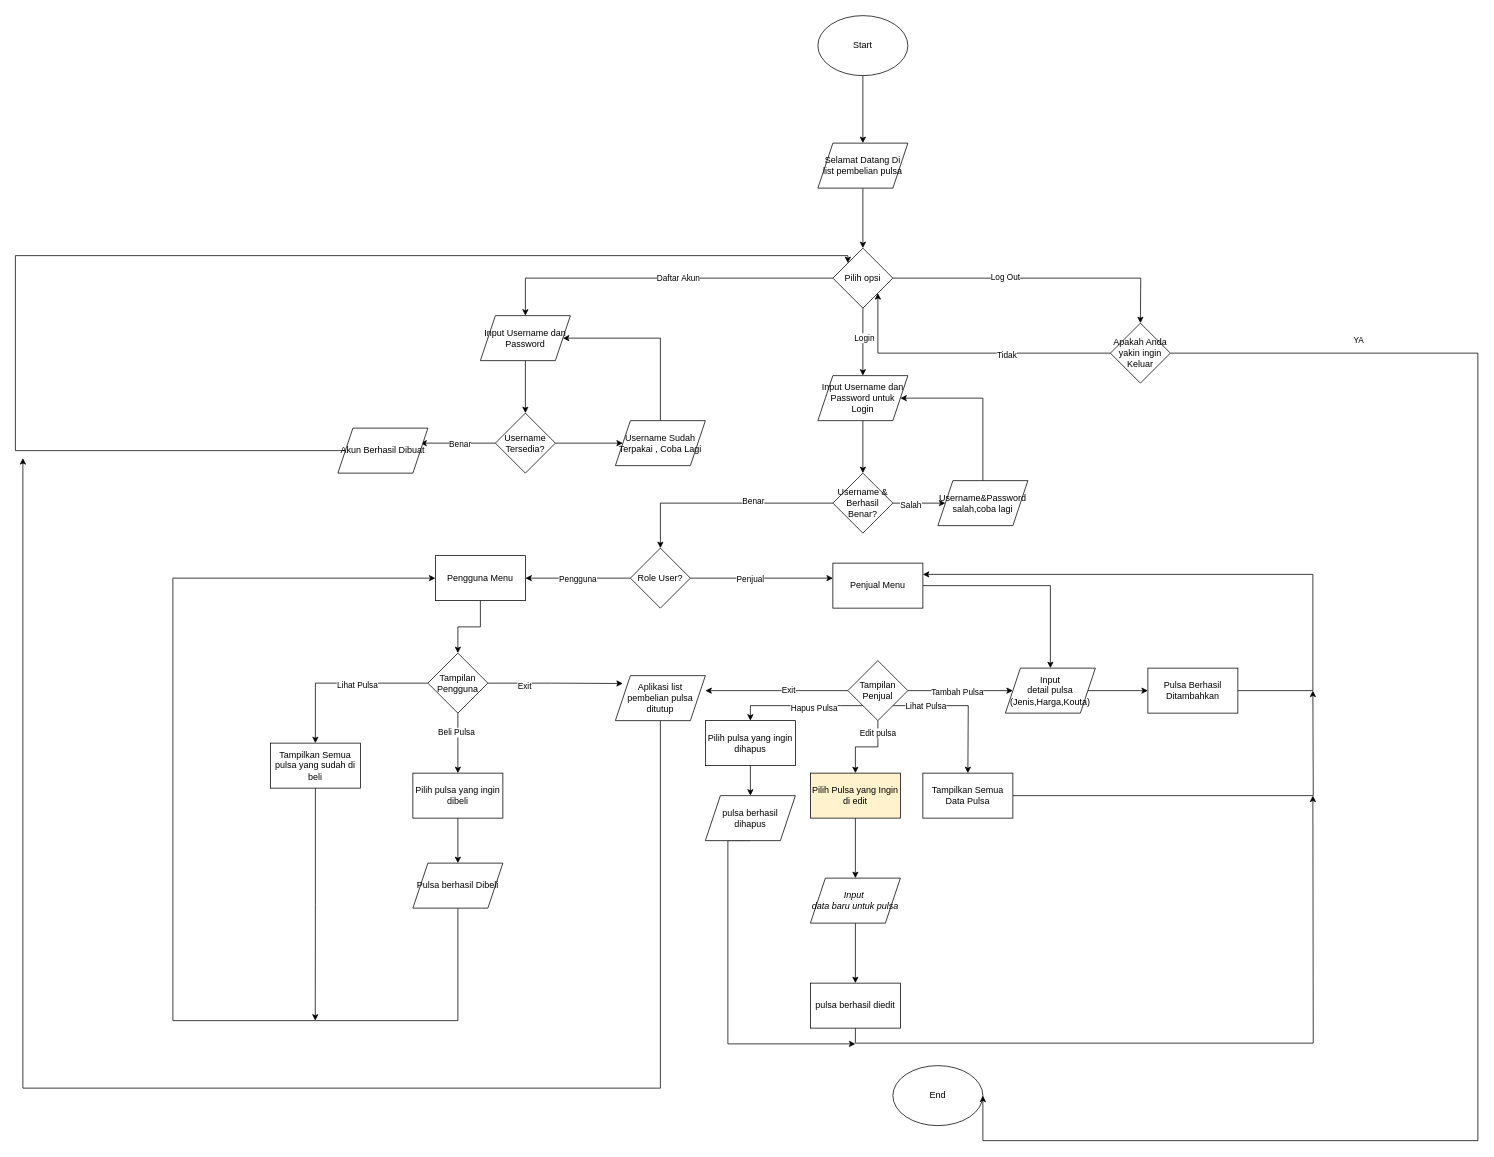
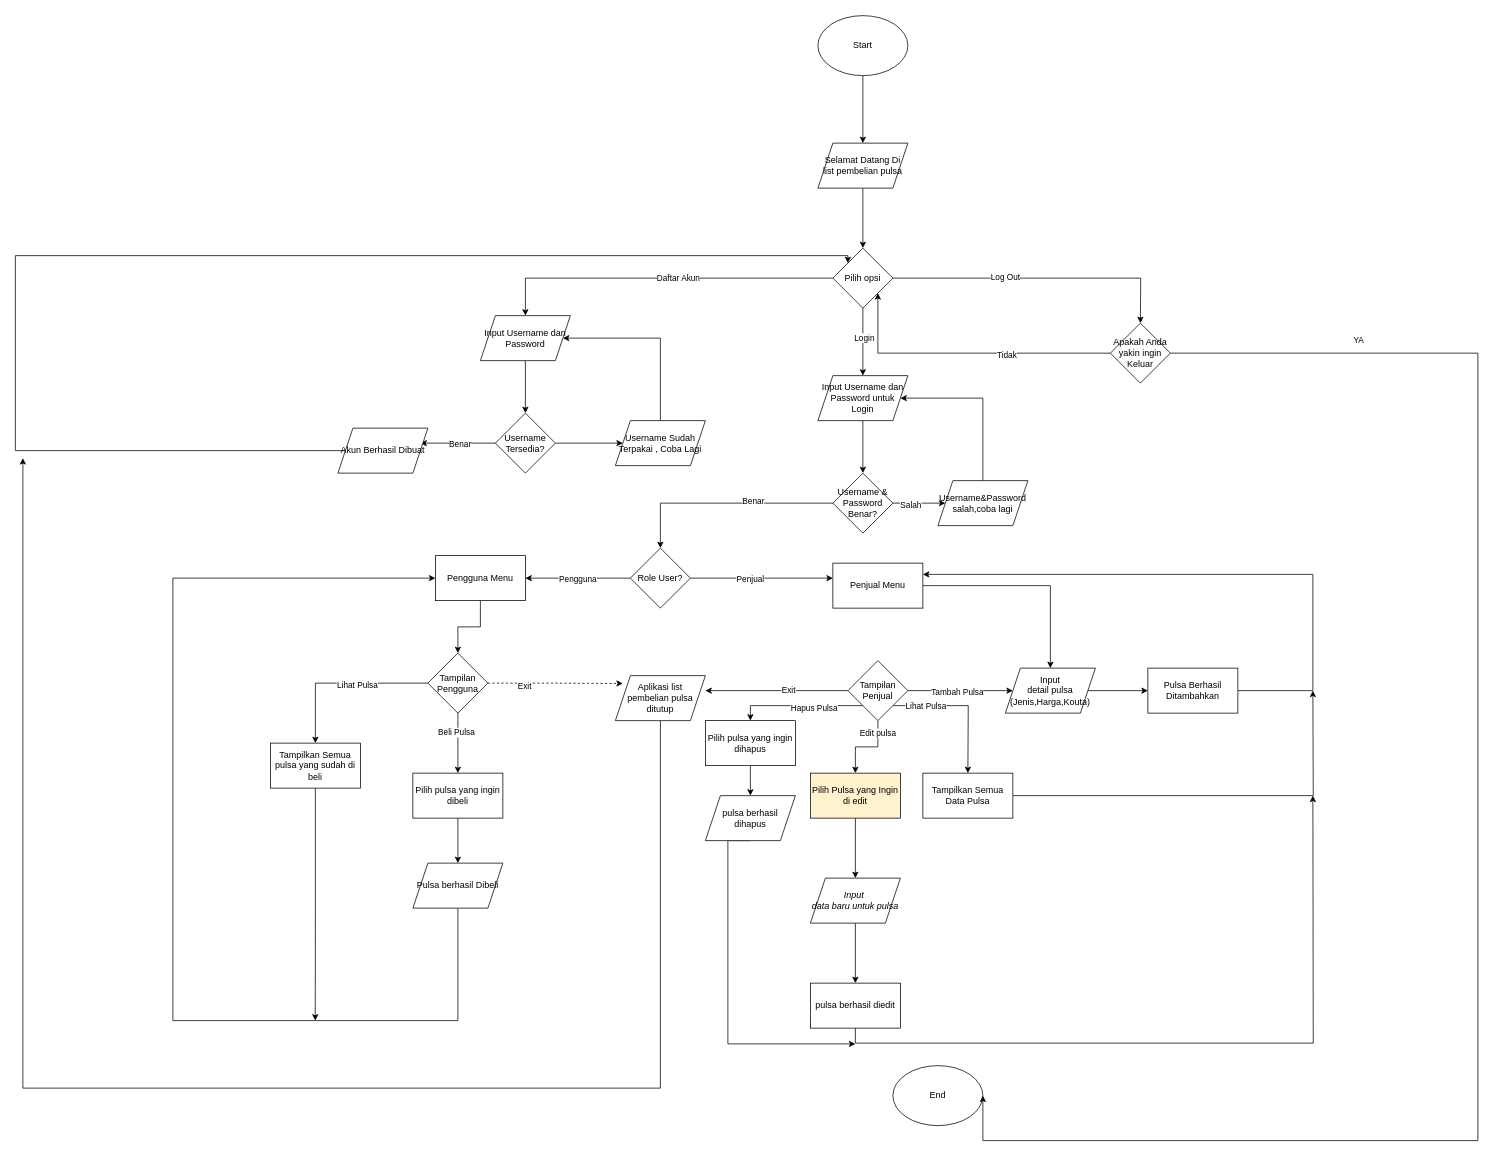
- <mxCell id="29" value="Username &amp;amp; Berhasil Benar?" style="rhombus;whiteSpace=wrap;html=1;" parent="1" vertex="1"><mxGeometry x="1110" y="630" width="80" height="80" as="geometry" /></mxCell>
+ <mxCell id="29" value="Username &amp;amp; Password Benar?" style="rhombus;whiteSpace=wrap;html=1;" parent="1" vertex="1"><mxGeometry x="1110" y="630" width="80" height="80" as="geometry" /></mxCell>
- <mxCell id="87" style="edgeStyle=orthogonalEdgeStyle;rounded=0;orthogonalLoop=1;jettySize=auto;html=1;exitX=1;exitY=0.5;exitDx=0;exitDy=0;entryX=0.083;entryY=0.175;entryDx=0;entryDy=0;entryPerimeter=0;" parent="1" source="72" target="86" edge="1"><mxGeometry relative="1" as="geometry" /></mxCell>
+ <mxCell id="87" style="edgeStyle=orthogonalEdgeStyle;rounded=0;orthogonalLoop=1;jettySize=auto;html=1;exitX=1;exitY=0.5;exitDx=0;exitDy=0;entryX=0.083;entryY=0.175;entryDx=0;entryDy=0;entryPerimeter=0;dashed=1;" parent="1" source="72" target="86" edge="1"><mxGeometry relative="1" as="geometry" /></mxCell>
